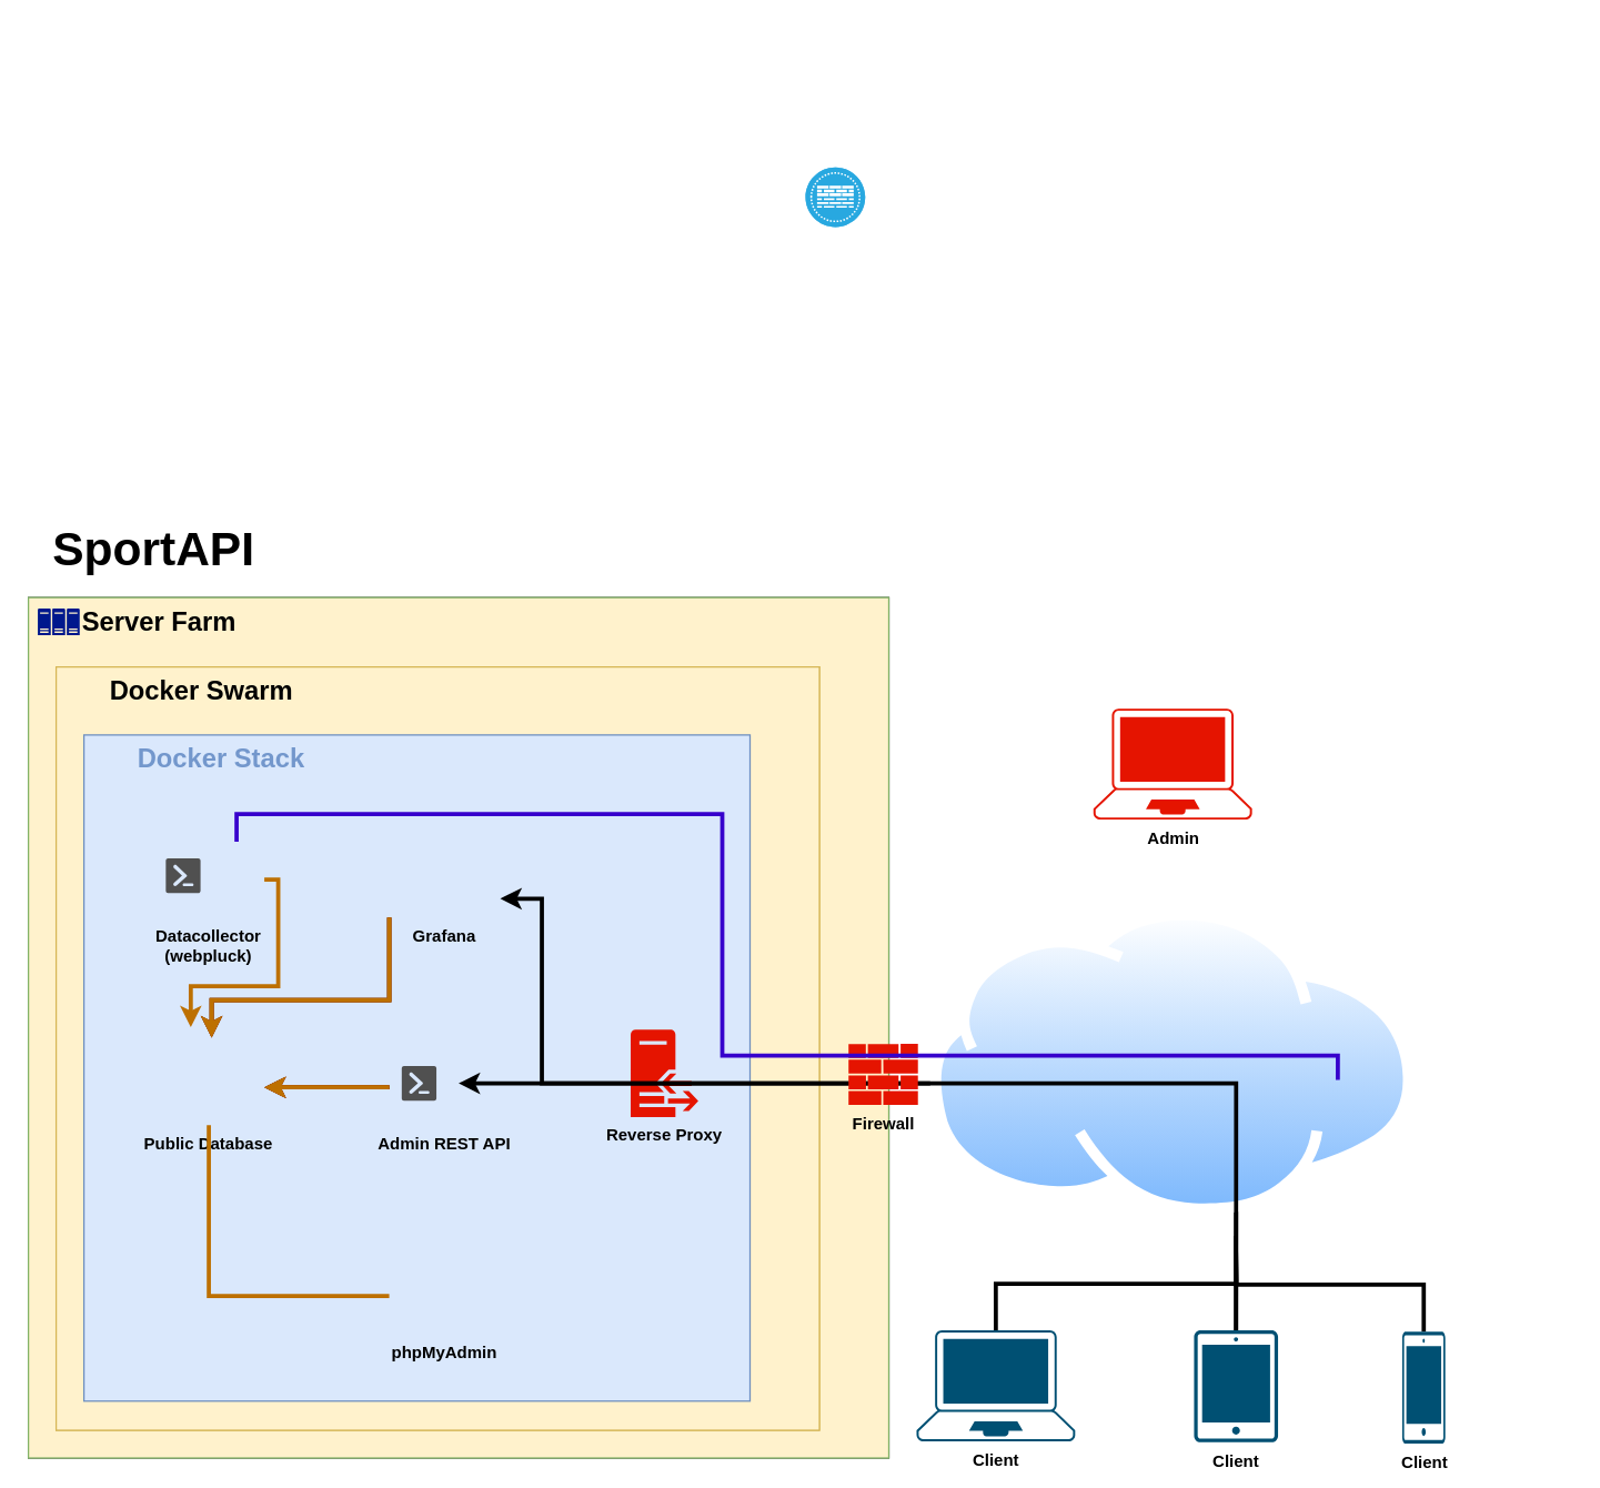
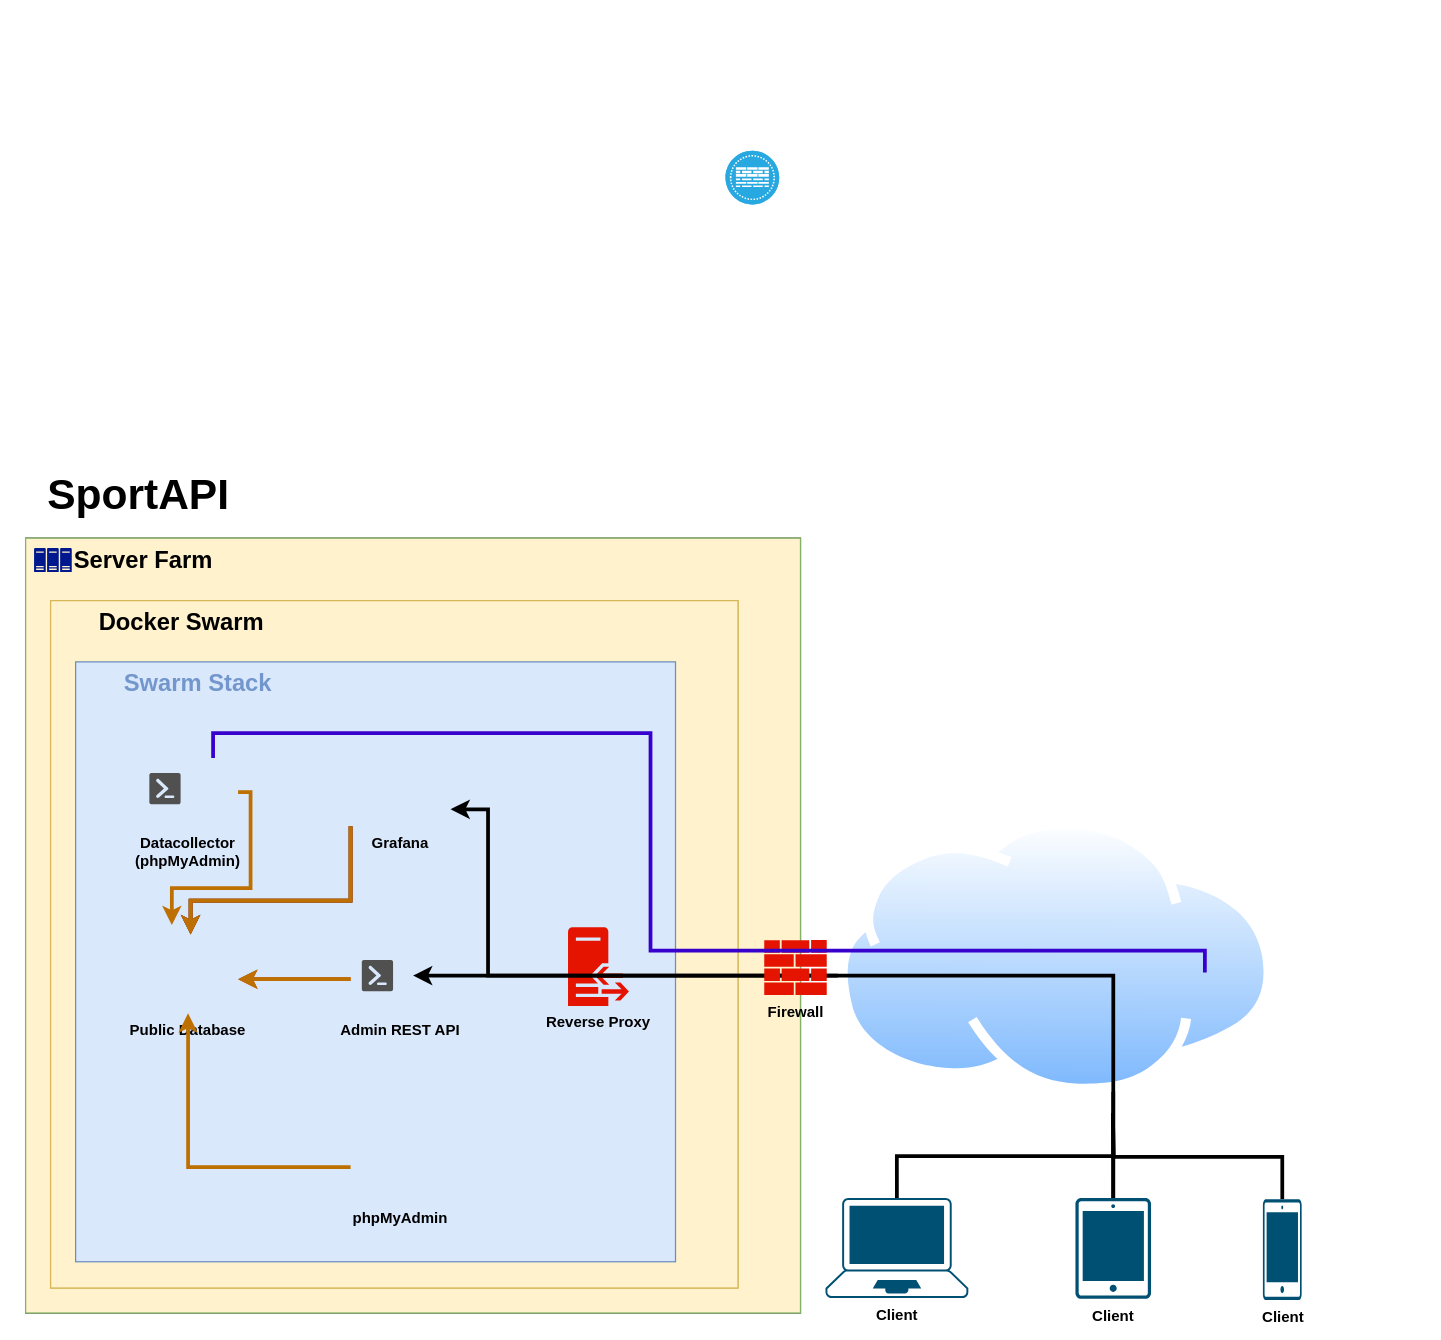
- <mxCell id="9" value="&lt;b&gt;&lt;font style=&quot;font-size: 19px&quot;&gt;&amp;nbsp; &amp;nbsp; &amp;nbsp; &amp;nbsp;Docker Stack&lt;/font&gt;&lt;/b&gt;" style="rounded=0;whiteSpace=wrap;html=1;fillColor=#dae8fc;strokeColor=#6c8ebf;align=left;verticalAlign=top;fontColor=#7397CC;" vertex="1" parent="8"><mxGeometry width="480" height="480" as="geometry" /></mxCell>
+ <mxCell id="9" value="&lt;b&gt;&lt;font style=&quot;font-size: 19px&quot;&gt;&amp;nbsp; &amp;nbsp; &amp;nbsp; &amp;nbsp;Swarm Stack&lt;/font&gt;&lt;/b&gt;" style="rounded=0;whiteSpace=wrap;html=1;fillColor=#dae8fc;strokeColor=#6c8ebf;align=left;verticalAlign=top;fontColor=#7397CC;" vertex="1" parent="8"><mxGeometry width="480" height="480" as="geometry" /></mxCell>
- <mxCell id="54" value="Admin" style="points=[[0.13,0.02,0],[0.5,0,0],[0.87,0.02,0],[0.885,0.4,0],[0.985,0.985,0],[0.5,1,0],[0.015,0.985,0],[0.115,0.4,0]];verticalLabelPosition=bottom;sketch=0;html=1;verticalAlign=top;aspect=fixed;align=center;pointerEvents=1;shape=mxgraph.cisco19.laptop;fillColor=#e51400;strokeColor=#B20000;labelBackgroundColor=none;fontSize=12;fontColor=#000000;fontStyle=1" vertex="1" parent="1"><mxGeometry x="787.46" y="510" width="114.29" height="80" as="geometry" /></mxCell>
- <mxCell id="30" value="Datacollector&#10;(webpluck)" style="shape=image;verticalLabelPosition=bottom;labelBackgroundColor=none;verticalAlign=top;aspect=fixed;imageAspect=0;image=https://container-lion.com/files/content/contaimo/lagercontainer/lagercontainer_xxl/Lagercontainer-XXL_rot.png;fontStyle=1" vertex="1" parent="28"><mxGeometry y="16" width="80" height="54.6" as="geometry" /></mxCell>
+ <mxCell id="30" value="Datacollector&#10;(phpMyAdmin)" style="shape=image;verticalLabelPosition=bottom;labelBackgroundColor=none;verticalAlign=top;aspect=fixed;imageAspect=0;image=https://container-lion.com/files/content/contaimo/lagercontainer/lagercontainer_xxl/Lagercontainer-XXL_rot.png;fontStyle=1" vertex="1" parent="28"><mxGeometry y="16" width="80" height="54.6" as="geometry" /></mxCell>
- <mxCell id="32" style="edgeStyle=orthogonalEdgeStyle;rounded=0;orthogonalLoop=1;jettySize=auto;html=1;exitX=0;exitY=0.5;exitDx=0;exitDy=0;entryX=1;entryY=0.5;entryDx=0;entryDy=0;fontSize=12;fontColor=#000000;strokeWidth=3;" edge="1" parent="8" source="14" target="26"><mxGeometry relative="1" as="geometry" /></mxCell>
- <mxCell id="33" style="edgeStyle=orthogonalEdgeStyle;rounded=0;orthogonalLoop=1;jettySize=auto;html=1;exitX=0;exitY=0.5;exitDx=0;exitDy=0;entryX=0.5;entryY=1;entryDx=0;entryDy=0;fontSize=12;fontColor=#000000;strokeWidth=3;fillColor=#f0a30a;strokeColor=#BD7000;endArrow=none;" edge="1" parent="8" source="18" target="26"><mxGeometry relative="1" as="geometry" /></mxCell>
+ <mxCell id="33" style="edgeStyle=orthogonalEdgeStyle;rounded=0;orthogonalLoop=1;jettySize=auto;html=1;exitX=0;exitY=0.5;exitDx=0;exitDy=0;entryX=0.5;entryY=1;entryDx=0;entryDy=0;fontSize=12;fontColor=#000000;strokeWidth=3;fillColor=#f0a30a;strokeColor=#BD7000;" edge="1" parent="8" source="18" target="26"><mxGeometry relative="1" as="geometry" /></mxCell>
